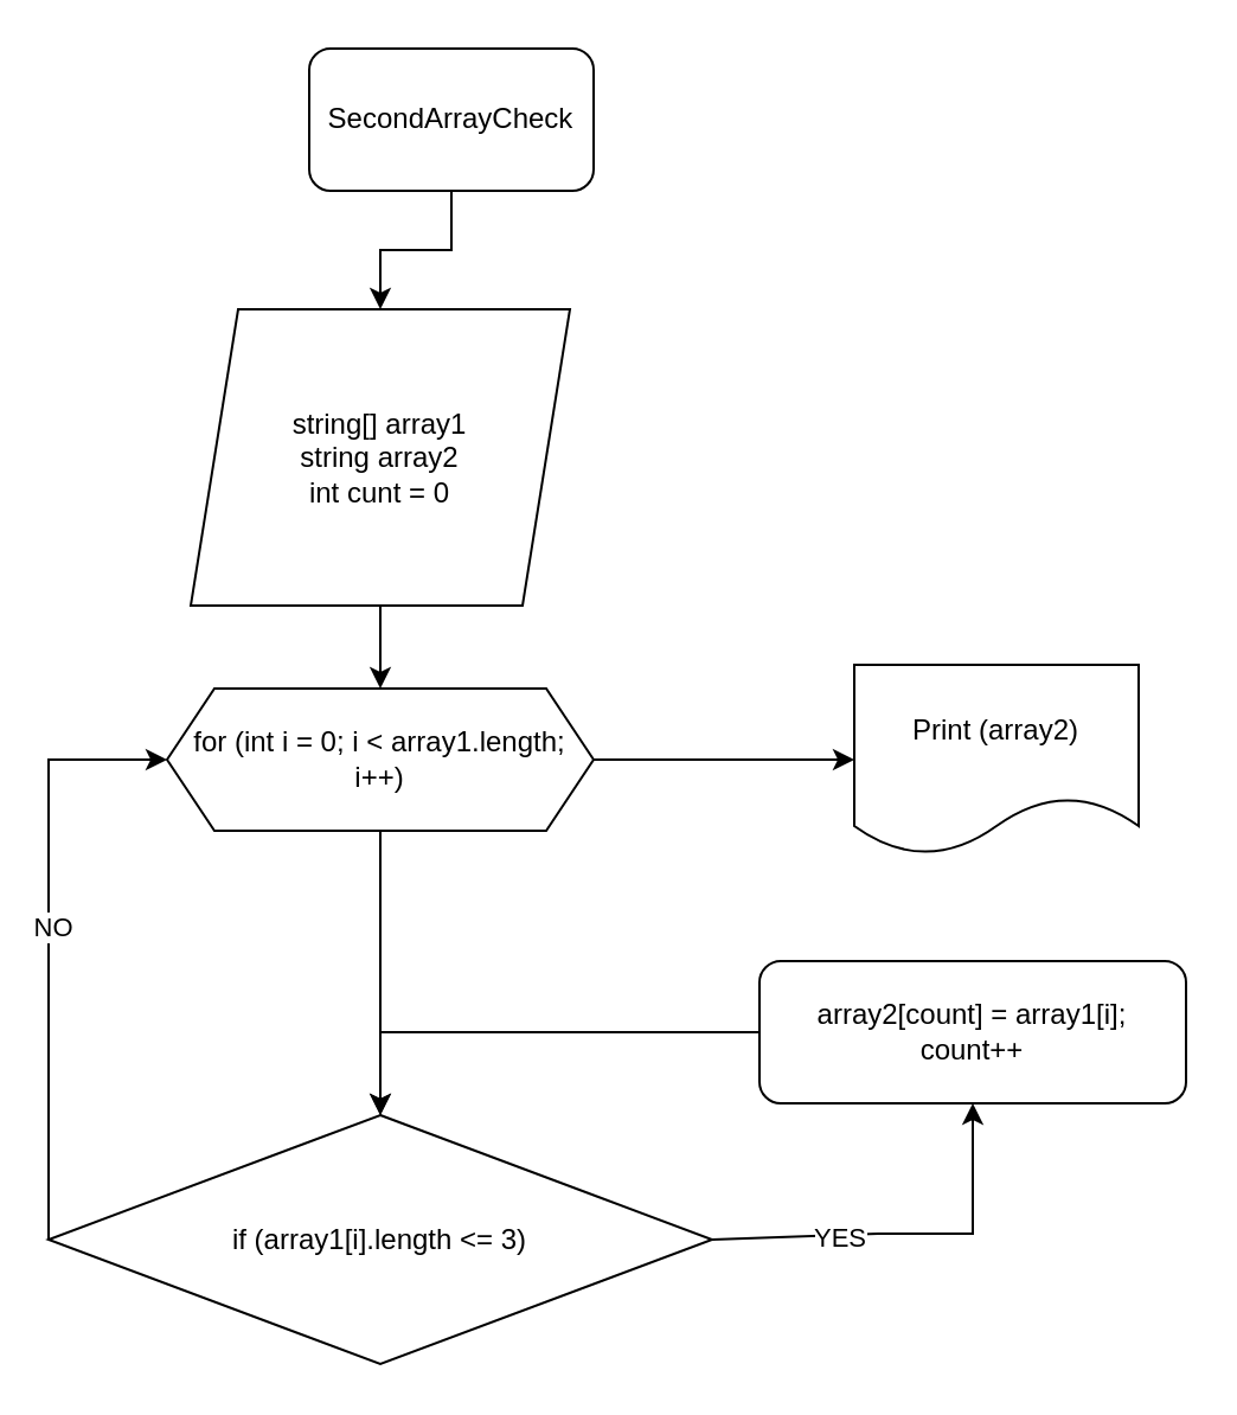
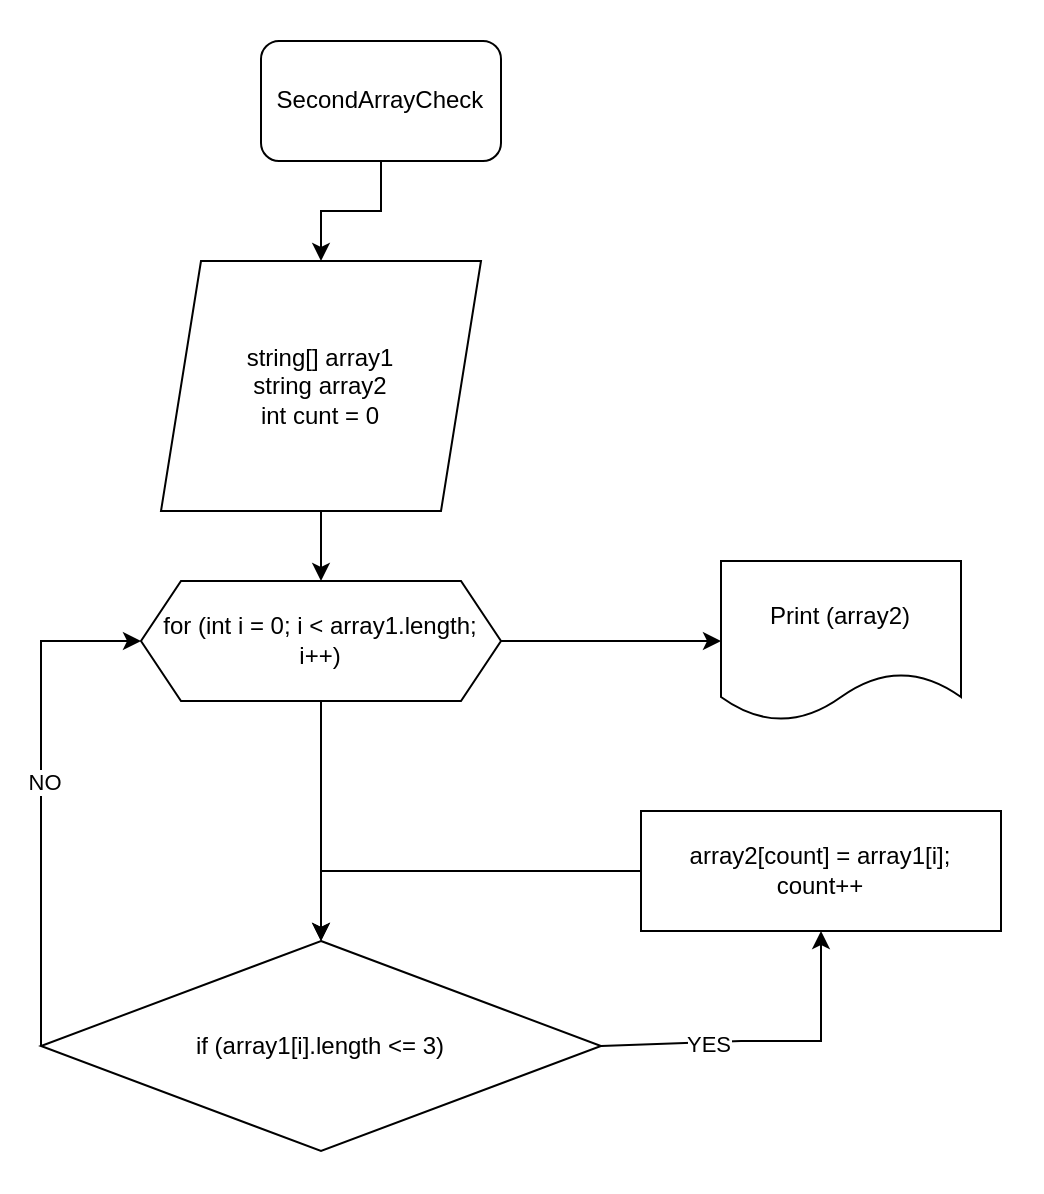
- <mxCell id="13" value="array2[count] = array1[i];&lt;br&gt;count++" style="whiteSpace=wrap;html=1;rounded=1;" vertex="1" parent="1"><mxGeometry x="320" y="405" width="180" height="60" as="geometry" /></mxCell>
+ <mxCell id="13" value="array2[count] = array1[i];&lt;br&gt;count++" style="rounded=0;whiteSpace=wrap;html=1;" vertex="1" parent="1"><mxGeometry x="320" y="405" width="180" height="60" as="geometry" /></mxCell>
